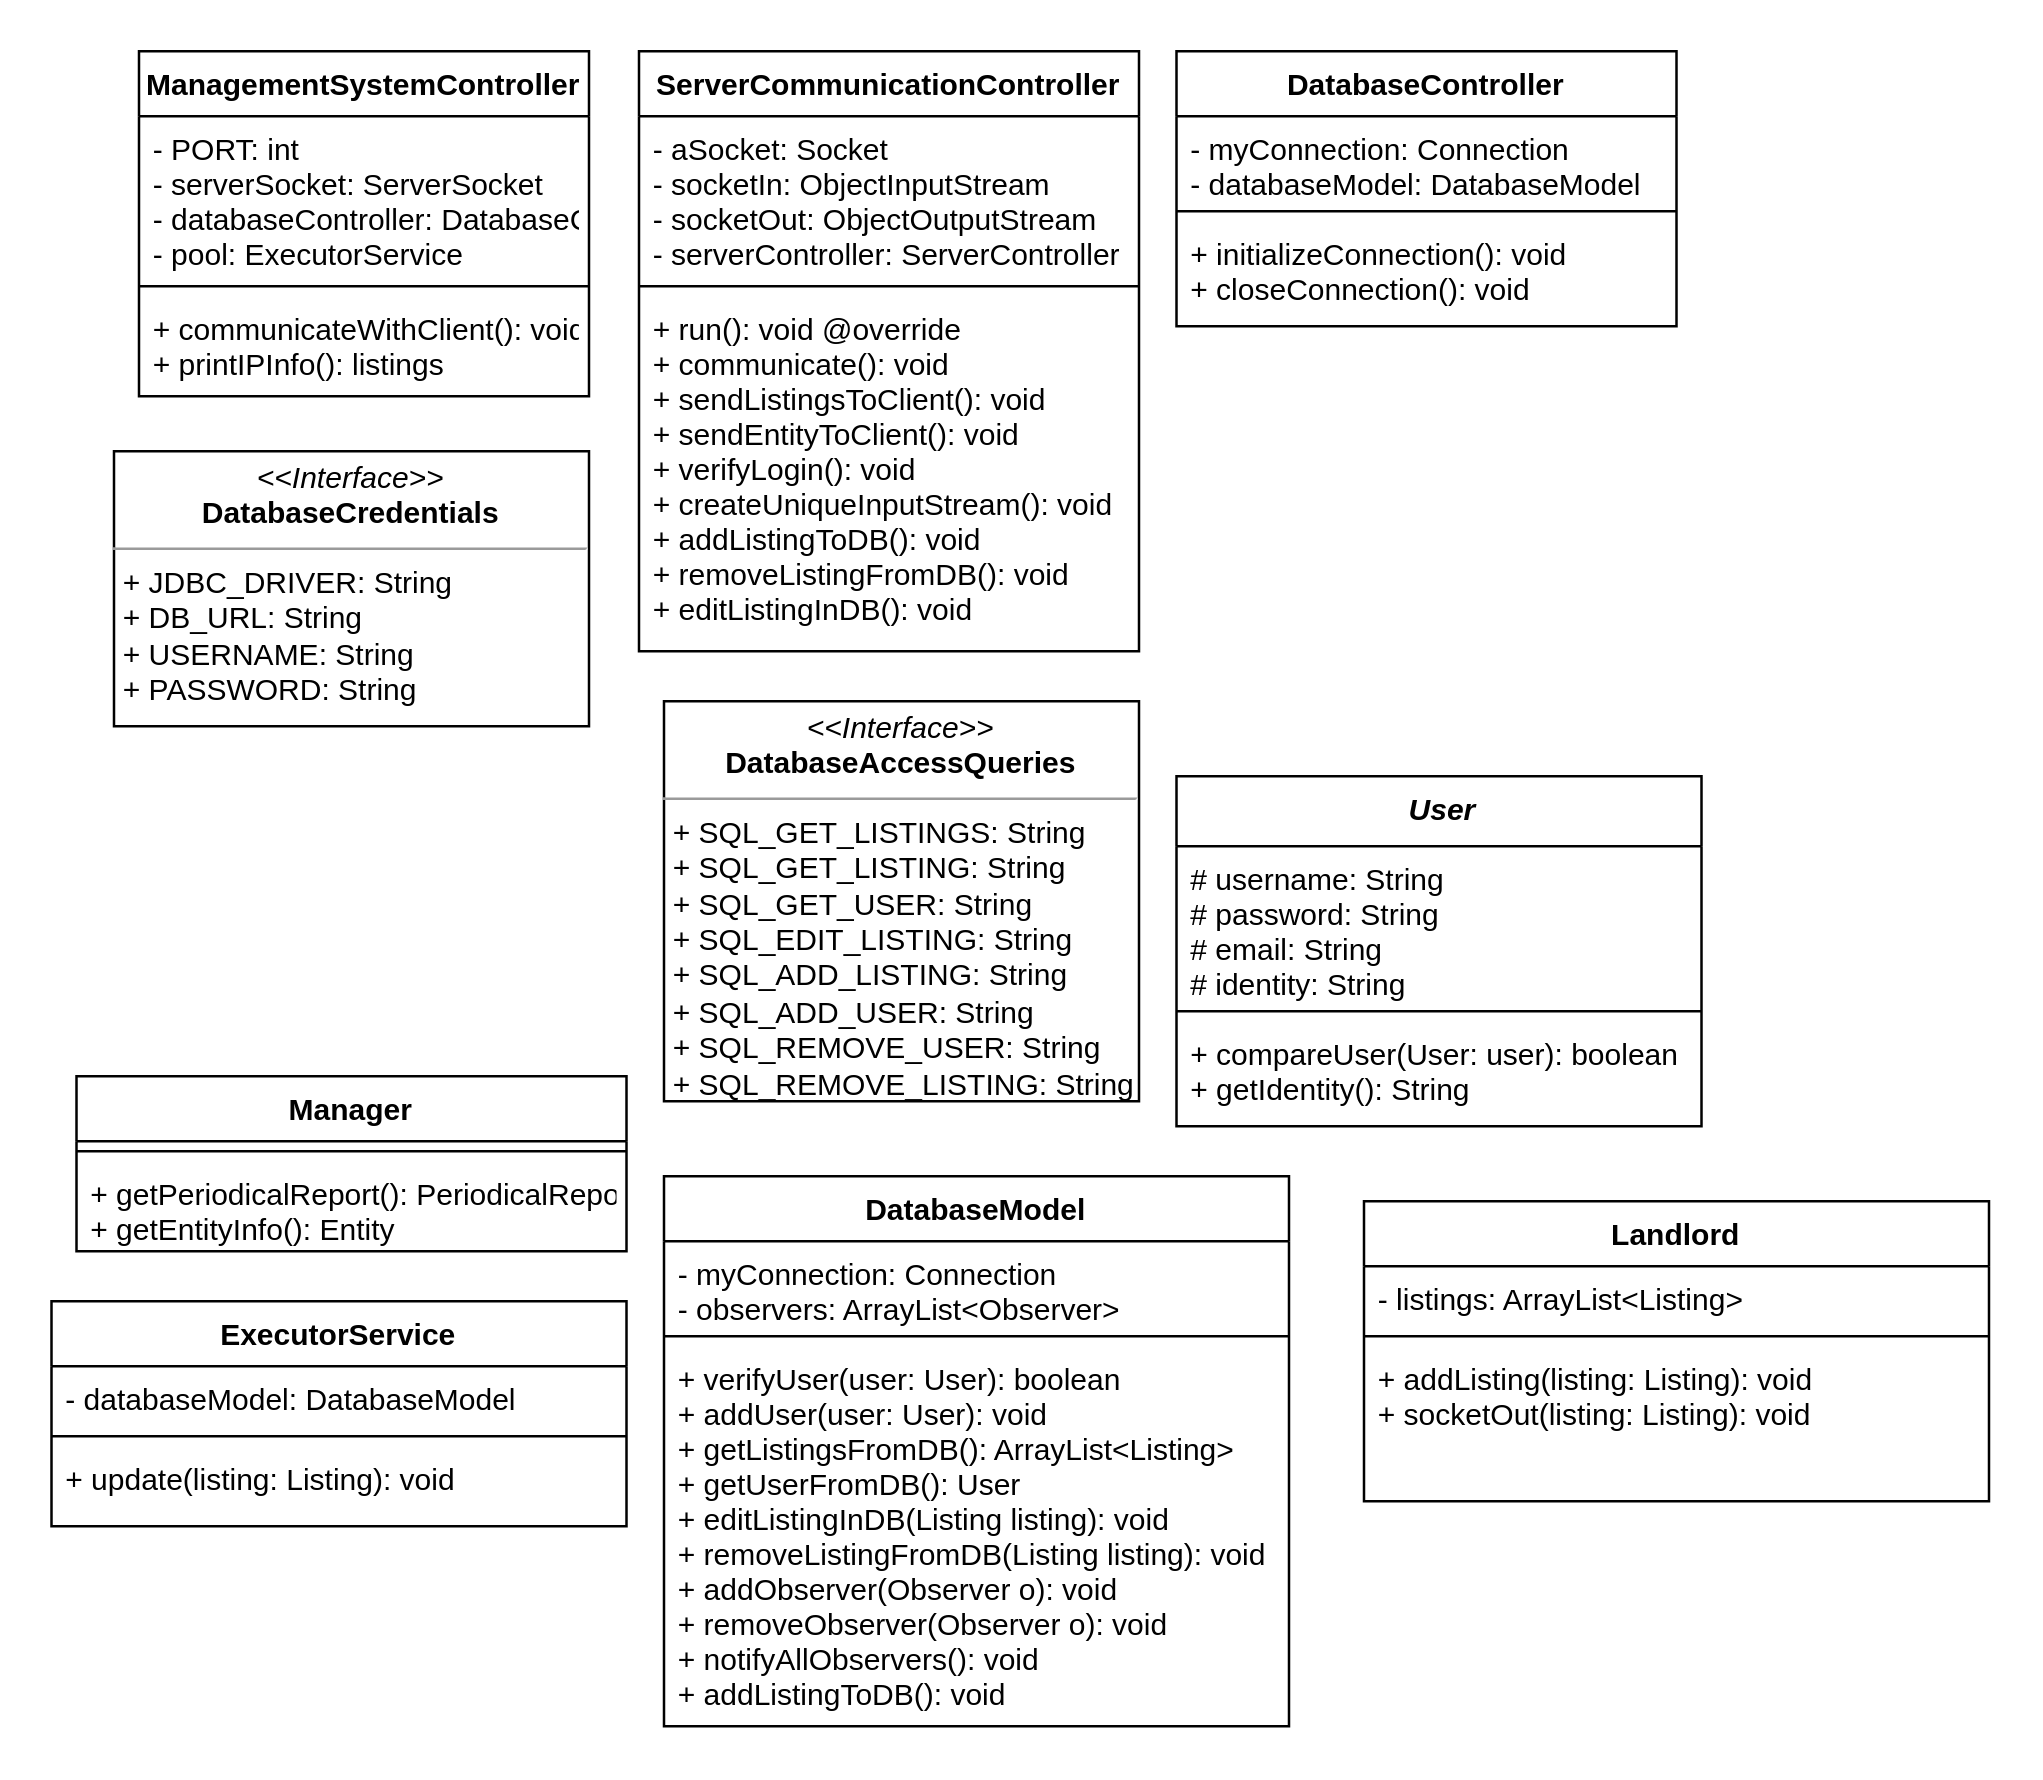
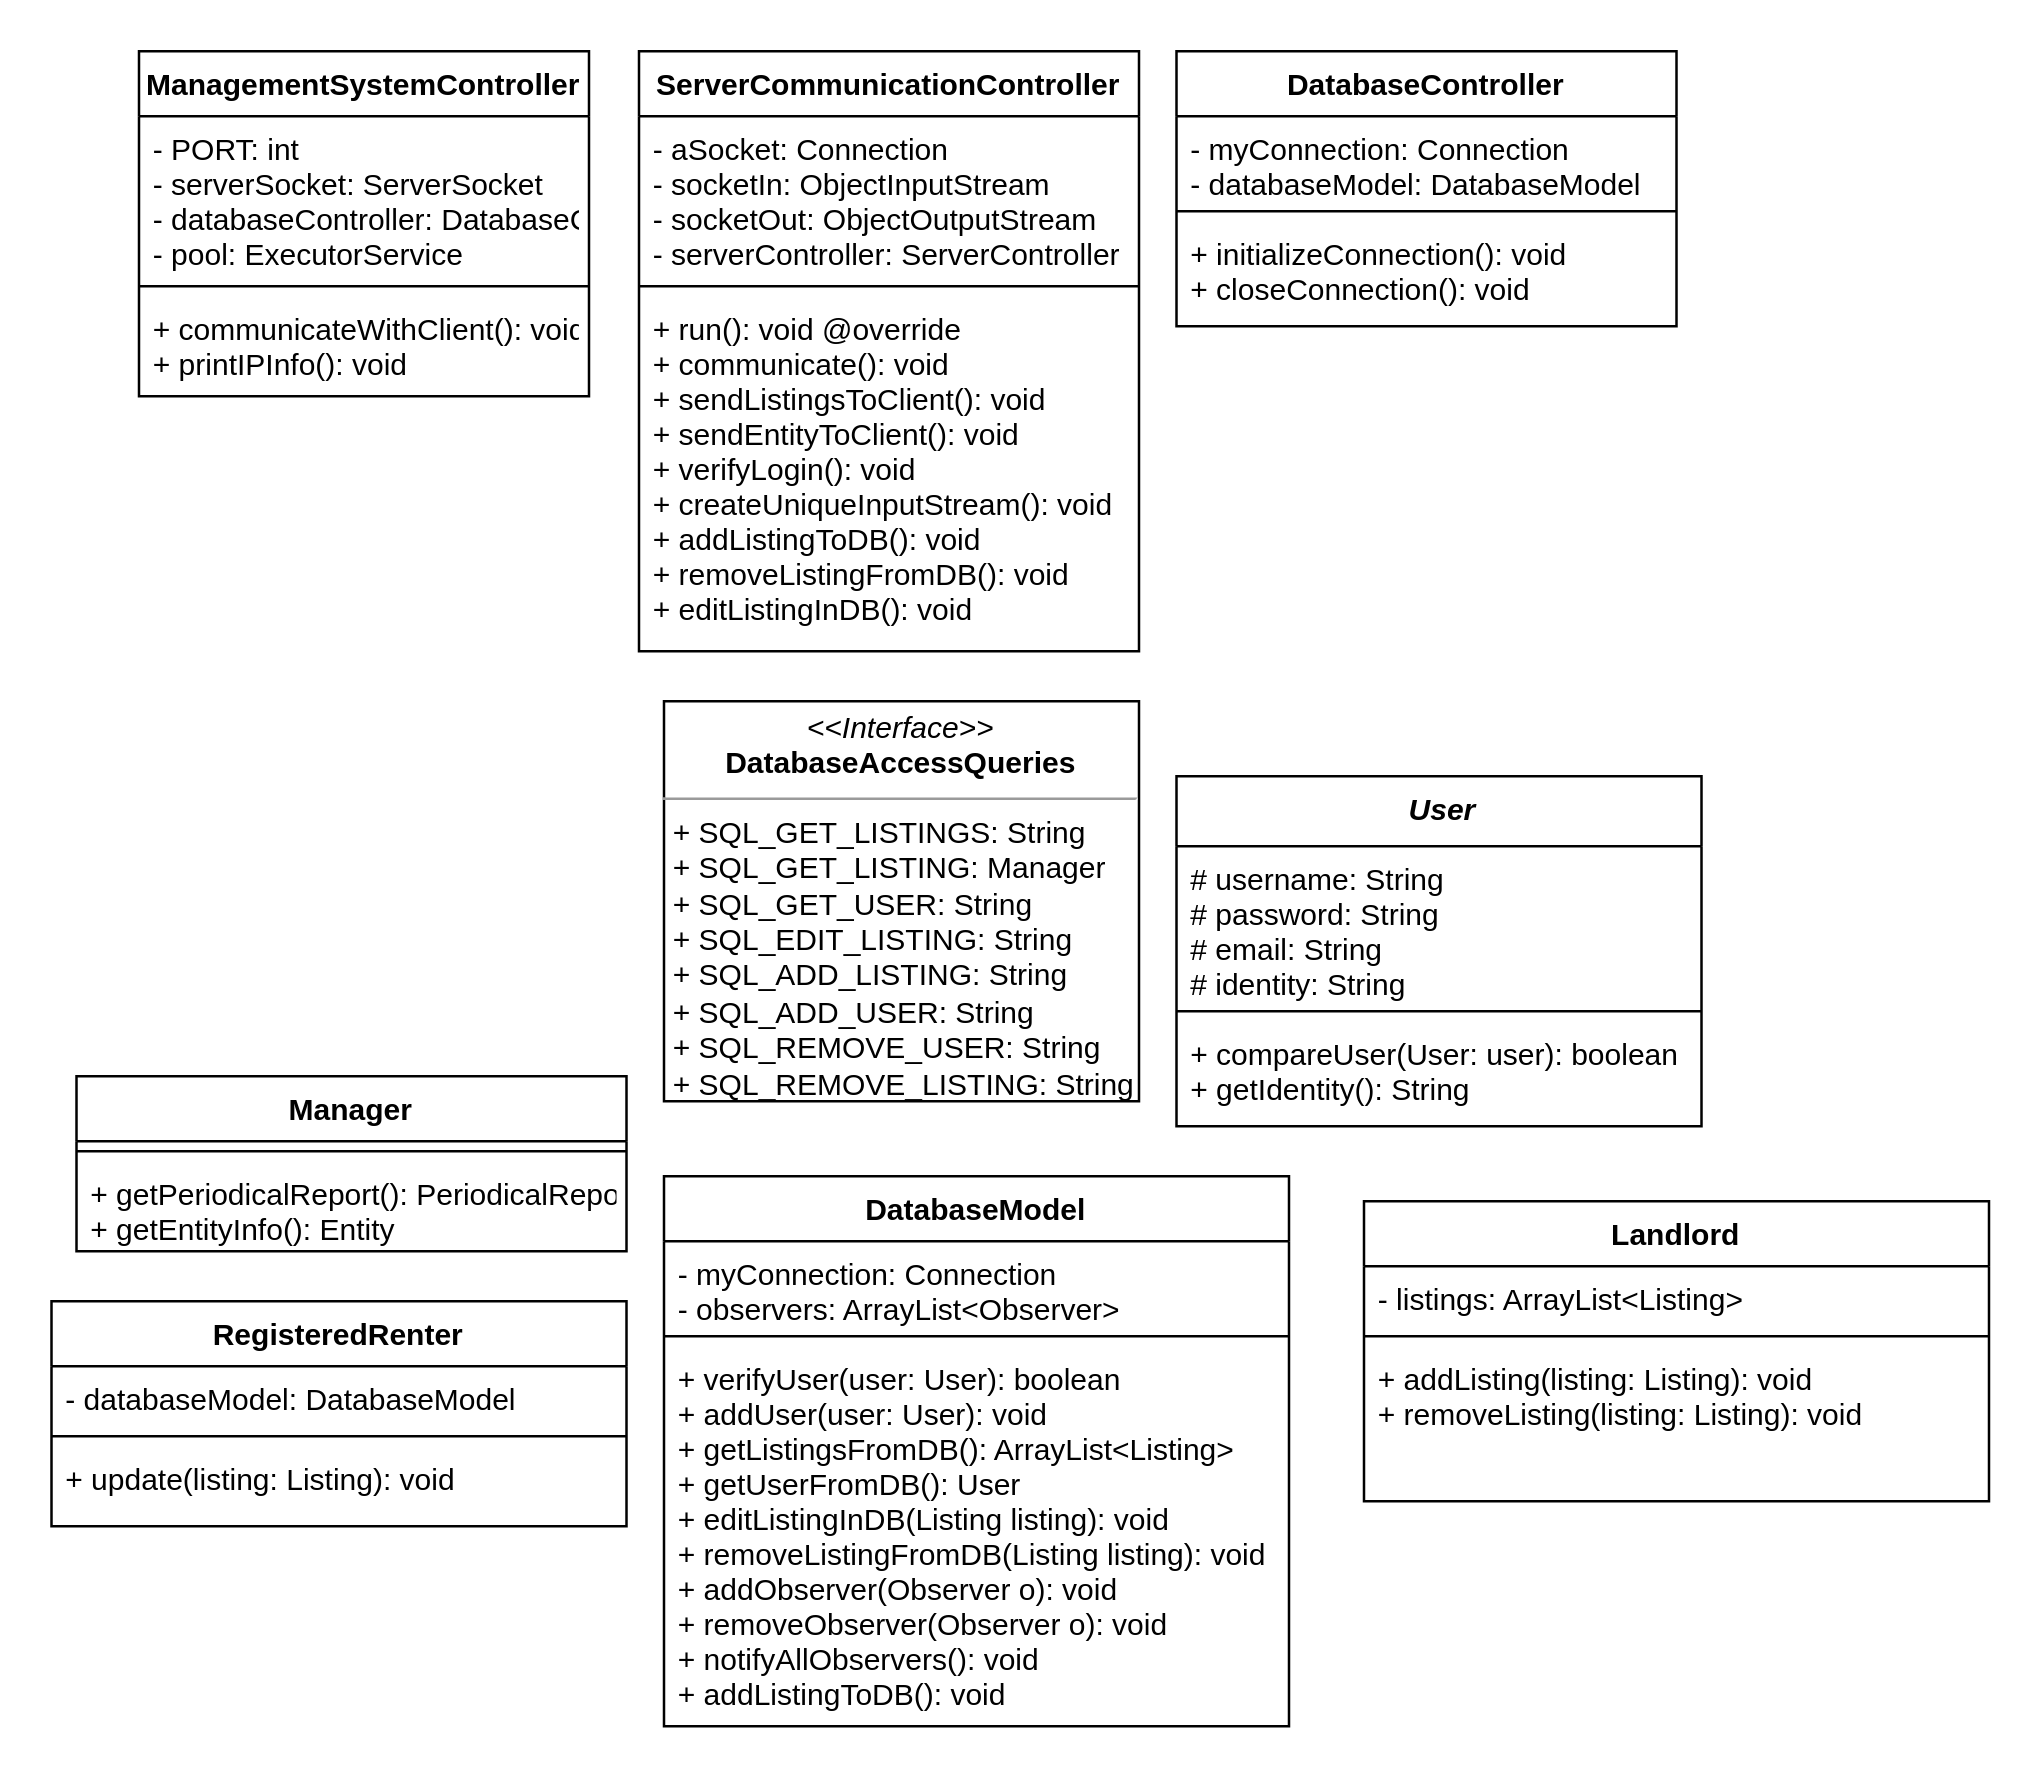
- <mxCell id="7" value="- aSocket: Socket&#10;- socketIn: ObjectInputStream&#10;- socketOut: ObjectOutputStream&#10;- serverController: ServerController" style="text;strokeColor=none;fillColor=none;align=left;verticalAlign=top;spacingLeft=4;spacingRight=4;overflow=hidden;rotatable=0;points=[[0,0.5],[1,0.5]];portConstraint=eastwest;" parent="6" vertex="1"><mxGeometry y="26" width="200" height="64" as="geometry" /></mxCell>
+ <mxCell id="7" value="- aSocket: Connection&#10;- socketIn: ObjectInputStream&#10;- socketOut: ObjectOutputStream&#10;- serverController: ServerController" style="text;strokeColor=none;fillColor=none;align=left;verticalAlign=top;spacingLeft=4;spacingRight=4;overflow=hidden;rotatable=0;points=[[0,0.5],[1,0.5]];portConstraint=eastwest;" parent="6" vertex="1"><mxGeometry y="26" width="200" height="64" as="geometry" /></mxCell>
- <mxCell id="5" value="+ communicateWithClient(): void&#10;+ printIPInfo(): listings" style="text;strokeColor=none;fillColor=none;align=left;verticalAlign=top;spacingLeft=4;spacingRight=4;overflow=hidden;rotatable=0;points=[[0,0.5],[1,0.5]];portConstraint=eastwest;" parent="2" vertex="1"><mxGeometry y="98" width="180" height="40" as="geometry" /></mxCell>
+ <mxCell id="5" value="+ communicateWithClient(): void&#10;+ printIPInfo(): void" style="text;strokeColor=none;fillColor=none;align=left;verticalAlign=top;spacingLeft=4;spacingRight=4;overflow=hidden;rotatable=0;points=[[0,0.5],[1,0.5]];portConstraint=eastwest;" parent="2" vertex="1"><mxGeometry y="98" width="180" height="40" as="geometry" /></mxCell>
- <mxCell id="14" value="&lt;p style=&quot;margin: 0px ; margin-top: 4px ; text-align: center&quot;&gt;&lt;i&gt;&amp;lt;&amp;lt;Interface&amp;gt;&amp;gt;&lt;/i&gt;&lt;br&gt;&lt;b&gt;DatabaseCredentials&lt;/b&gt;&lt;/p&gt;&lt;hr size=&quot;1&quot;&gt;&lt;p style=&quot;margin: 0px ; margin-left: 4px&quot;&gt;+ JDBC_DRIVER: String&lt;/p&gt;&lt;p style=&quot;margin: 0px ; margin-left: 4px&quot;&gt;+ DB_URL: String&lt;/p&gt;&lt;p style=&quot;margin: 0px ; margin-left: 4px&quot;&gt;+ USERNAME: String&lt;/p&gt;&lt;p style=&quot;margin: 0px ; margin-left: 4px&quot;&gt;+ PASSWORD: String&lt;/p&gt;" style="verticalAlign=top;align=left;overflow=fill;fontSize=12;fontFamily=Helvetica;html=1;" parent="1" vertex="1"><mxGeometry x="45" y="180" width="190" height="110" as="geometry" /></mxCell>
- <mxCell id="15" value="&lt;p style=&quot;margin: 0px ; margin-top: 4px ; text-align: center&quot;&gt;&lt;i&gt;&amp;lt;&amp;lt;Interface&amp;gt;&amp;gt;&lt;/i&gt;&lt;br&gt;&lt;b&gt;DatabaseAccessQueries&lt;/b&gt;&lt;/p&gt;&lt;hr size=&quot;1&quot;&gt;&lt;p style=&quot;margin: 0px ; margin-left: 4px&quot;&gt;+ SQL_GET_LISTINGS: String&lt;/p&gt;&lt;p style=&quot;margin: 0px ; margin-left: 4px&quot;&gt;+ SQL_GET_LISTING: String&lt;/p&gt;&lt;p style=&quot;margin: 0px ; margin-left: 4px&quot;&gt;+ SQL_GET_USER: String&lt;/p&gt;&lt;p style=&quot;margin: 0px ; margin-left: 4px&quot;&gt;+ SQL_EDIT_LISTING: String&lt;/p&gt;&lt;p style=&quot;margin: 0px ; margin-left: 4px&quot;&gt;+ SQL_ADD_LISTING: String&lt;/p&gt;&lt;p style=&quot;margin: 0px ; margin-left: 4px&quot;&gt;+ SQL_ADD_USER: String&lt;/p&gt;&lt;p style=&quot;margin: 0px ; margin-left: 4px&quot;&gt;+ SQL_REMOVE_USER: String&lt;/p&gt;&lt;p style=&quot;margin: 0px ; margin-left: 4px&quot;&gt;+ SQL_REMOVE_LISTING: String&lt;/p&gt;" style="verticalAlign=top;align=left;overflow=fill;fontSize=12;fontFamily=Helvetica;html=1;" parent="1" vertex="1"><mxGeometry x="265" y="280" width="190" height="160" as="geometry" /></mxCell>
+ <mxCell id="15" value="&lt;p style=&quot;margin: 0px ; margin-top: 4px ; text-align: center&quot;&gt;&lt;i&gt;&amp;lt;&amp;lt;Interface&amp;gt;&amp;gt;&lt;/i&gt;&lt;br&gt;&lt;b&gt;DatabaseAccessQueries&lt;/b&gt;&lt;/p&gt;&lt;hr size=&quot;1&quot;&gt;&lt;p style=&quot;margin: 0px ; margin-left: 4px&quot;&gt;+ SQL_GET_LISTINGS: String&lt;/p&gt;&lt;p style=&quot;margin: 0px ; margin-left: 4px&quot;&gt;+ SQL_GET_LISTING: Manager&lt;/p&gt;&lt;p style=&quot;margin: 0px ; margin-left: 4px&quot;&gt;+ SQL_GET_USER: String&lt;/p&gt;&lt;p style=&quot;margin: 0px ; margin-left: 4px&quot;&gt;+ SQL_EDIT_LISTING: String&lt;/p&gt;&lt;p style=&quot;margin: 0px ; margin-left: 4px&quot;&gt;+ SQL_ADD_LISTING: String&lt;/p&gt;&lt;p style=&quot;margin: 0px ; margin-left: 4px&quot;&gt;+ SQL_ADD_USER: String&lt;/p&gt;&lt;p style=&quot;margin: 0px ; margin-left: 4px&quot;&gt;+ SQL_REMOVE_USER: String&lt;/p&gt;&lt;p style=&quot;margin: 0px ; margin-left: 4px&quot;&gt;+ SQL_REMOVE_LISTING: String&lt;/p&gt;" style="verticalAlign=top;align=left;overflow=fill;fontSize=12;fontFamily=Helvetica;html=1;" parent="1" vertex="1"><mxGeometry x="265" y="280" width="190" height="160" as="geometry" /></mxCell>
- <mxCell id="27" value="ExecutorService" style="swimlane;fontStyle=1;align=center;verticalAlign=top;childLayout=stackLayout;horizontal=1;startSize=26;horizontalStack=0;resizeParent=1;resizeParentMax=0;resizeLast=0;collapsible=1;marginBottom=0;" parent="1" vertex="1"><mxGeometry x="20" y="520" width="230" height="90" as="geometry" /></mxCell>
+ <mxCell id="27" value="RegisteredRenter" style="swimlane;fontStyle=1;align=center;verticalAlign=top;childLayout=stackLayout;horizontal=1;startSize=26;horizontalStack=0;resizeParent=1;resizeParentMax=0;resizeLast=0;collapsible=1;marginBottom=0;" parent="1" vertex="1"><mxGeometry x="20" y="520" width="230" height="90" as="geometry" /></mxCell>
- <mxCell id="34" value="+ addListing(listing: Listing): void&#10;+ socketOut(listing: Listing): void&#10;" style="text;strokeColor=none;fillColor=none;align=left;verticalAlign=top;spacingLeft=4;spacingRight=4;overflow=hidden;rotatable=0;points=[[0,0.5],[1,0.5]];portConstraint=eastwest;" parent="31" vertex="1"><mxGeometry y="58" width="250" height="62" as="geometry" /></mxCell>
+ <mxCell id="34" value="+ addListing(listing: Listing): void&#10;+ removeListing(listing: Listing): void&#10;" style="text;strokeColor=none;fillColor=none;align=left;verticalAlign=top;spacingLeft=4;spacingRight=4;overflow=hidden;rotatable=0;points=[[0,0.5],[1,0.5]];portConstraint=eastwest;" parent="31" vertex="1"><mxGeometry y="58" width="250" height="62" as="geometry" /></mxCell>
